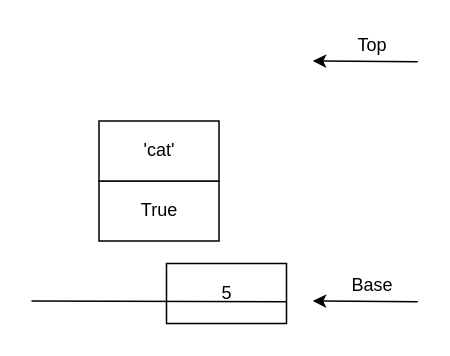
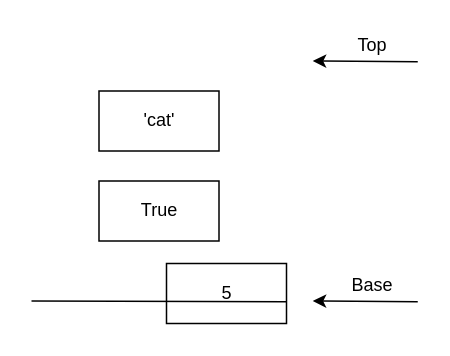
- <mxCell id="5" value="'cat'" style="rounded=0;whiteSpace=wrap;html=1;" vertex="1" parent="1"><mxGeometry x="65.5" y="80" width="80" height="40" as="geometry" /></mxCell>
+ <mxCell id="5" value="'cat'" style="rounded=0;whiteSpace=wrap;html=1;" vertex="1" parent="1"><mxGeometry x="65.5" y="60" width="80" height="40" as="geometry" /></mxCell>
